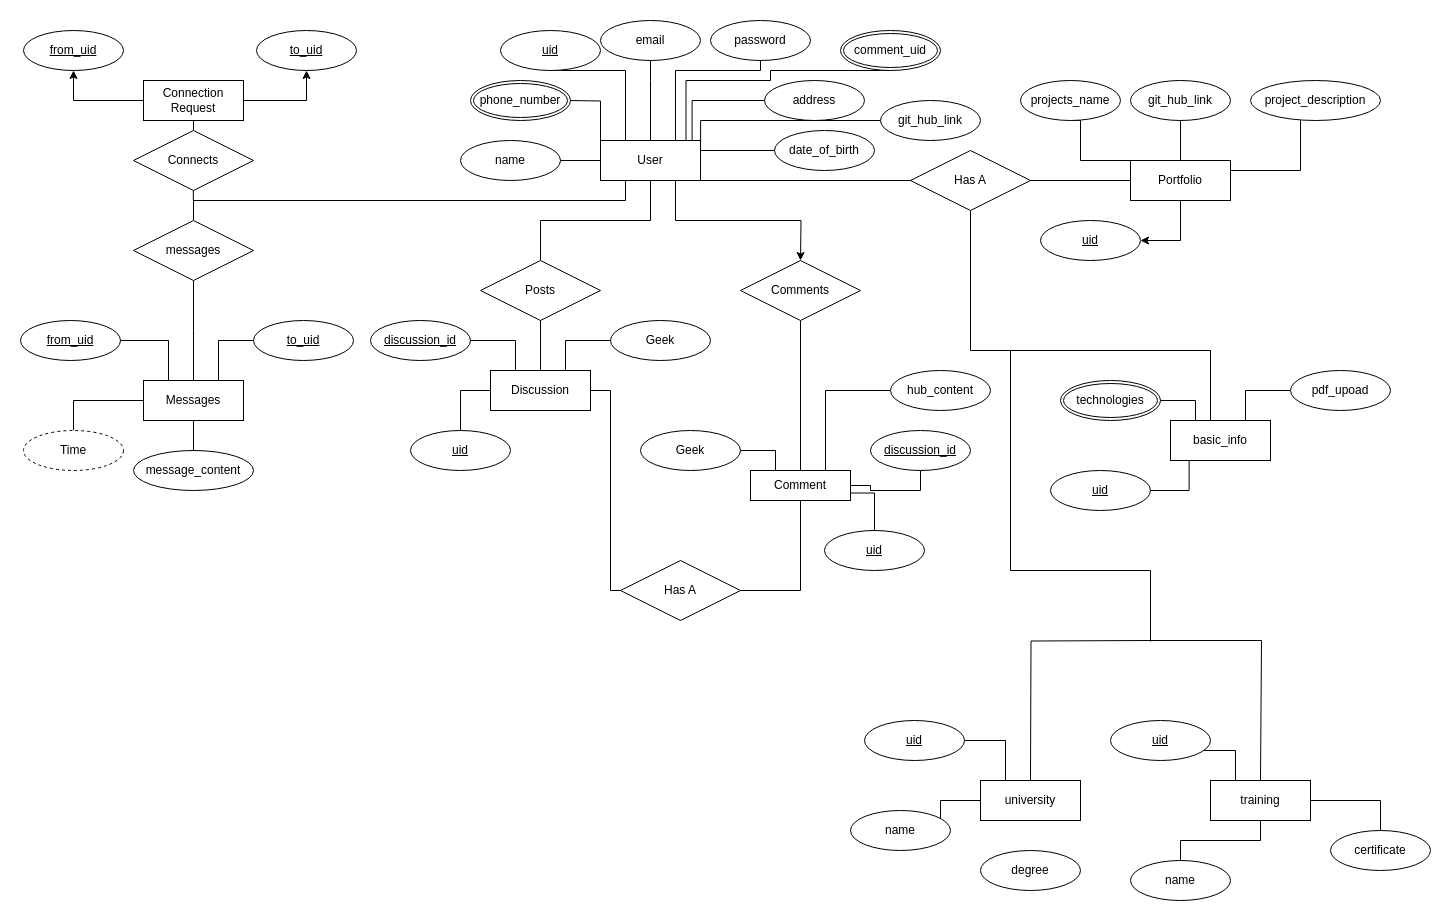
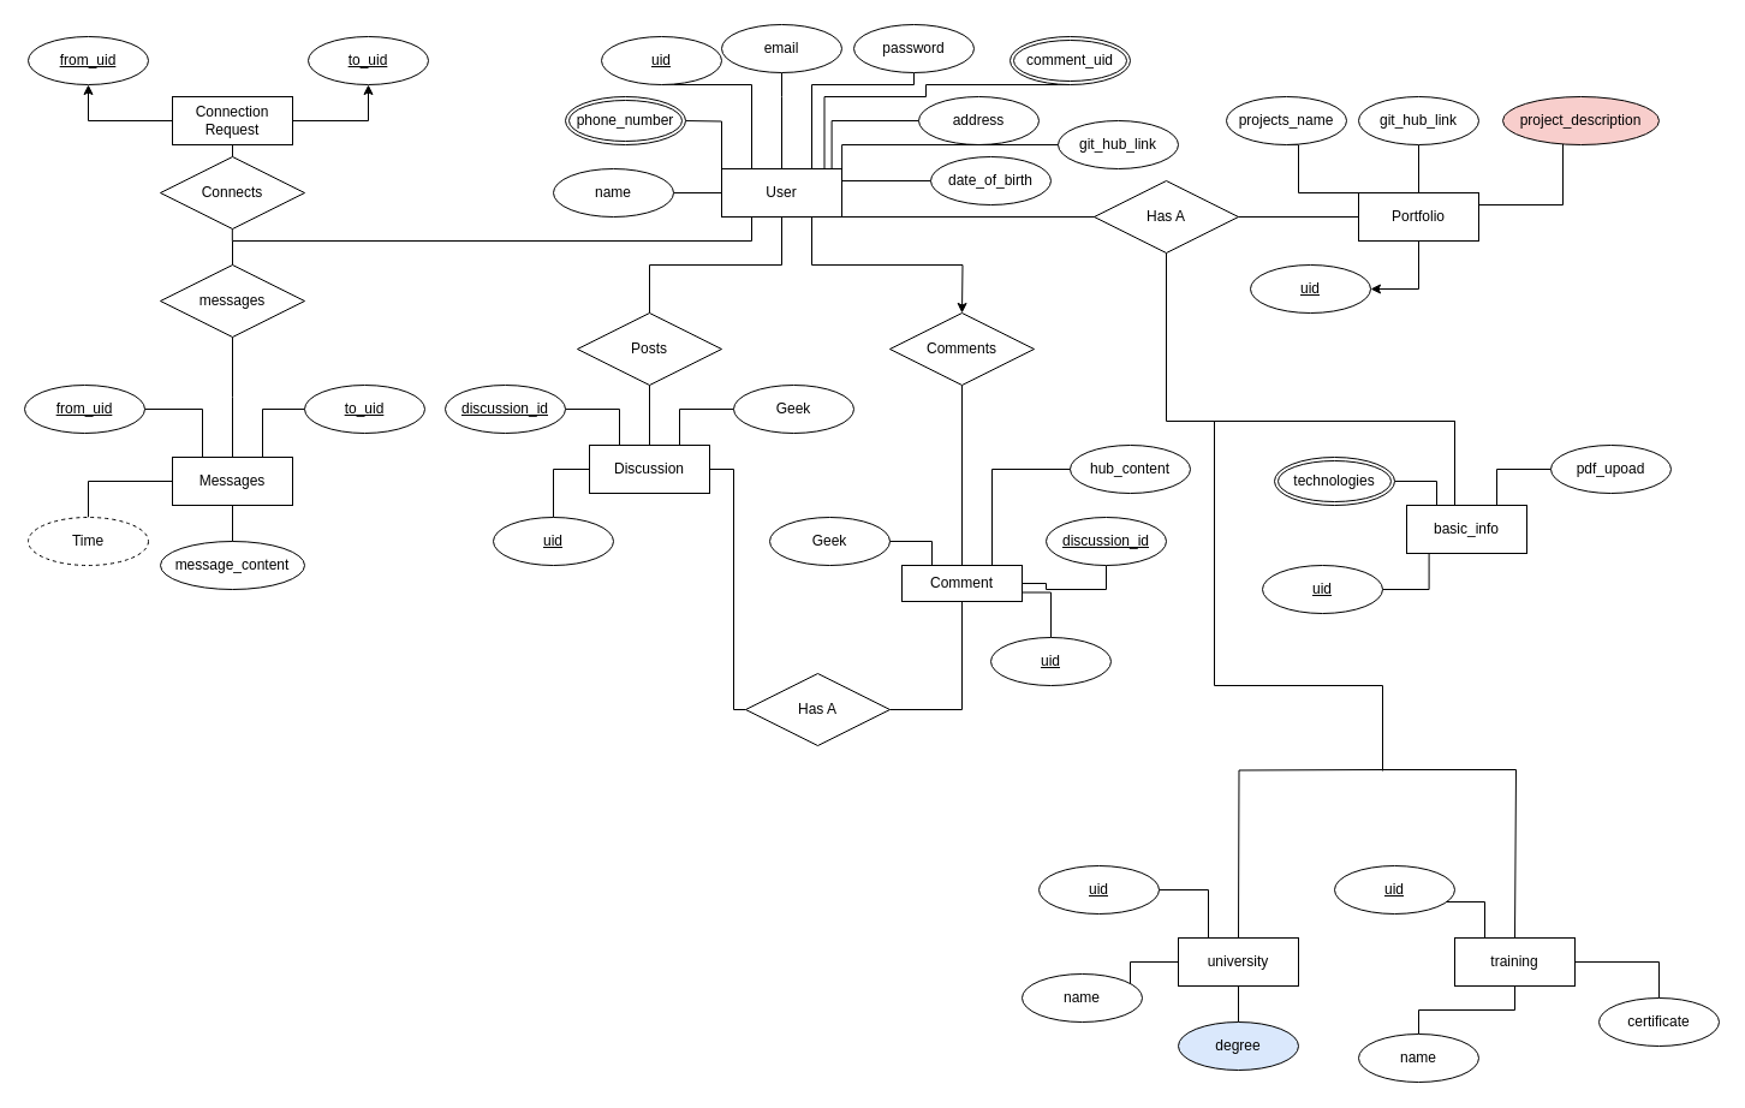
- <mxCell id="50" value="project_description" style="ellipse;whiteSpace=wrap;html=1;align=center;" vertex="1" parent="1"><mxGeometry x="1250" y="80" width="130" height="40" as="geometry" /></mxCell>
+ <mxCell id="50" value="project_description" style="ellipse;whiteSpace=wrap;html=1;align=center;fillColor=#f8cecc;" vertex="1" parent="1"><mxGeometry x="1250" y="80" width="130" height="40" as="geometry" /></mxCell>
+ <mxCell id="62" style="edgeStyle=orthogonalEdgeStyle;rounded=0;orthogonalLoop=1;jettySize=auto;html=1;endArrow=none;endFill=0;" edge="1" parent="1" source="63" target="59"><mxGeometry relative="1" as="geometry" /></mxCell>
- <mxCell id="63" value="degree" style="ellipse;whiteSpace=wrap;html=1;align=center;" vertex="1" parent="1"><mxGeometry x="980" y="850" width="100" height="40" as="geometry" /></mxCell>
+ <mxCell id="63" value="degree" style="ellipse;whiteSpace=wrap;html=1;align=center;fillColor=#dae8fc;" vertex="1" parent="1"><mxGeometry x="980" y="850" width="100" height="40" as="geometry" /></mxCell>
